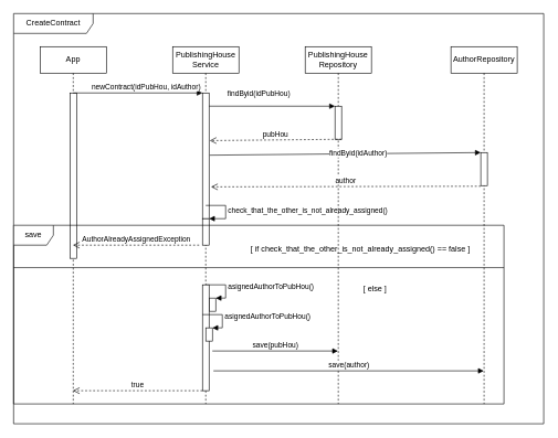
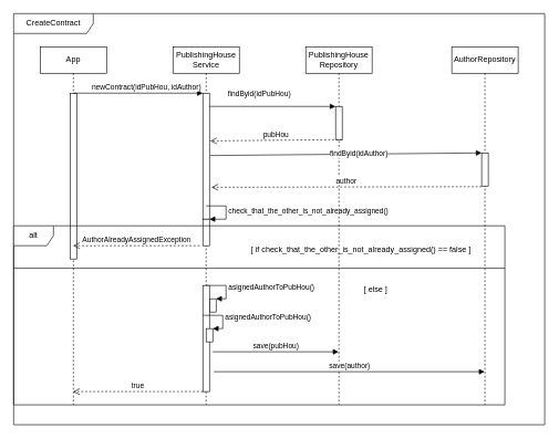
- <mxCell id="36" value="save" style="shape=umlFrame;whiteSpace=wrap;html=1;" vertex="1" parent="1"><mxGeometry x="20" y="340" width="740" height="270" as="geometry" /></mxCell>
+ <mxCell id="36" value="alt" style="shape=umlFrame;whiteSpace=wrap;html=1;" vertex="1" parent="1"><mxGeometry x="20" y="340" width="740" height="270" as="geometry" /></mxCell>
